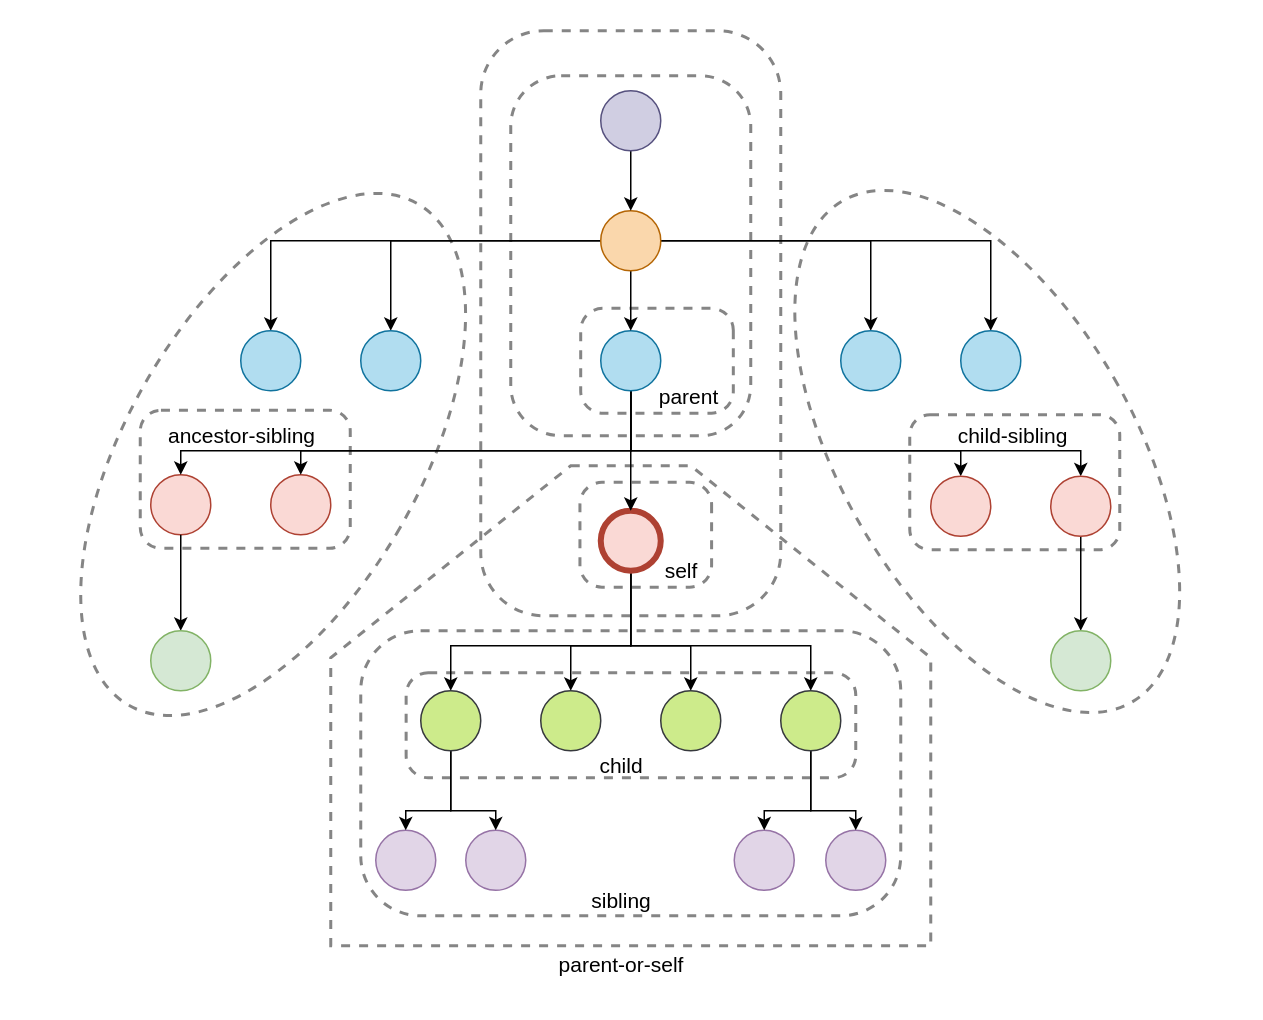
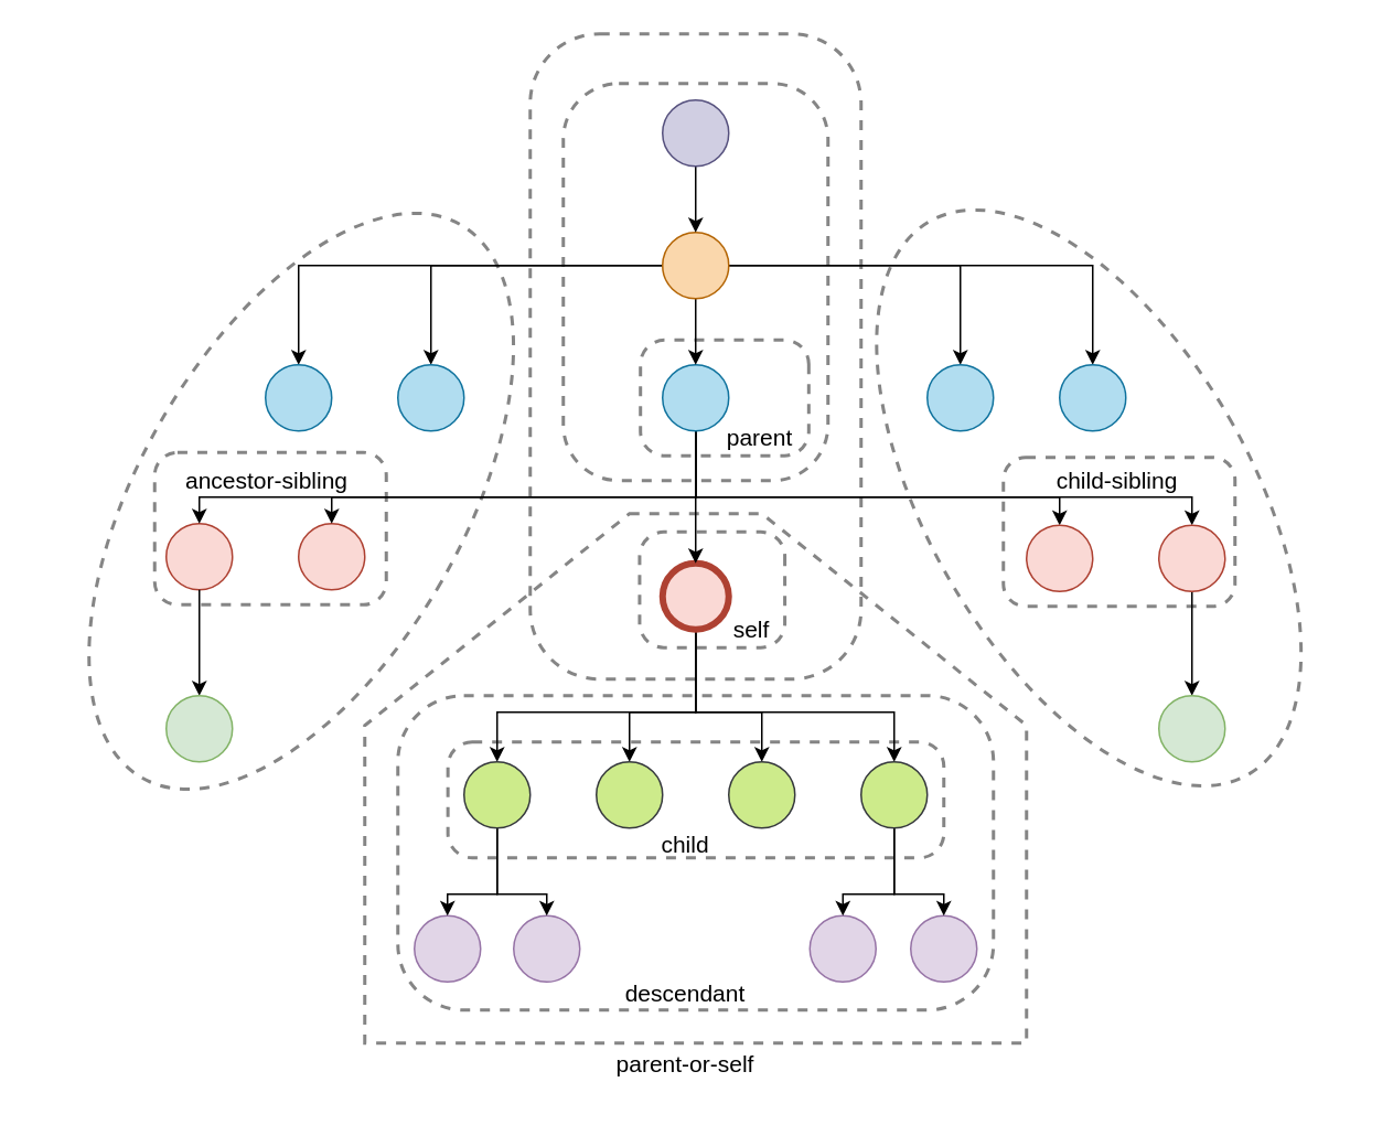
- <mxCell id="59" value="&lt;font style=&quot;font-size: 14px&quot;&gt;sibling&lt;/font&gt;" style="text;html=1;strokeColor=none;fillColor=none;align=center;verticalAlign=middle;whiteSpace=wrap;rounded=0;fontSize=22;" vertex="1" parent="1"><mxGeometry x="321" y="580" width="60" height="35" as="geometry" /></mxCell>
+ <mxCell id="59" value="&lt;font style=&quot;font-size: 14px&quot;&gt;descendant&lt;/font&gt;" style="text;html=1;strokeColor=none;fillColor=none;align=center;verticalAlign=middle;whiteSpace=wrap;rounded=0;fontSize=22;" vertex="1" parent="1"><mxGeometry x="321" y="580" width="60" height="35" as="geometry" /></mxCell>
